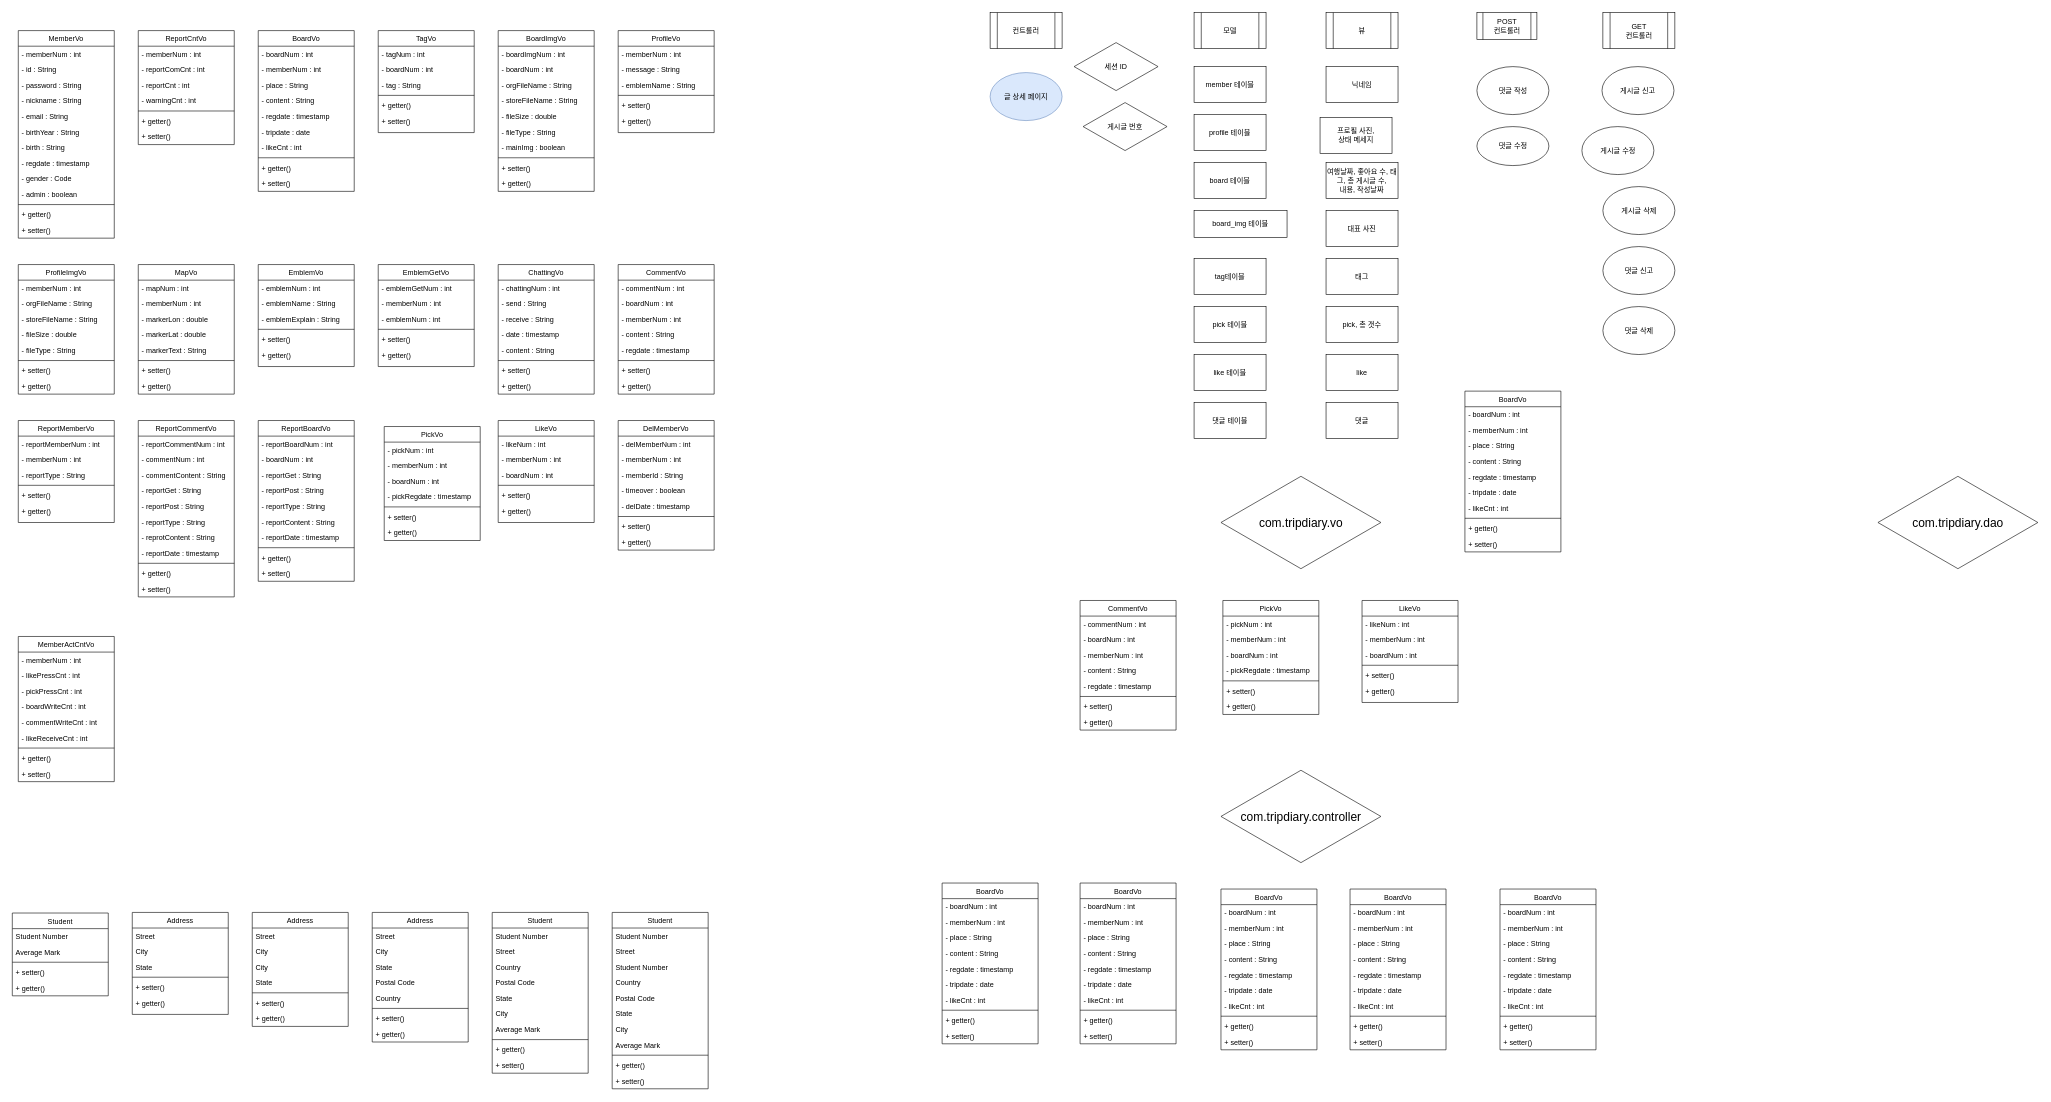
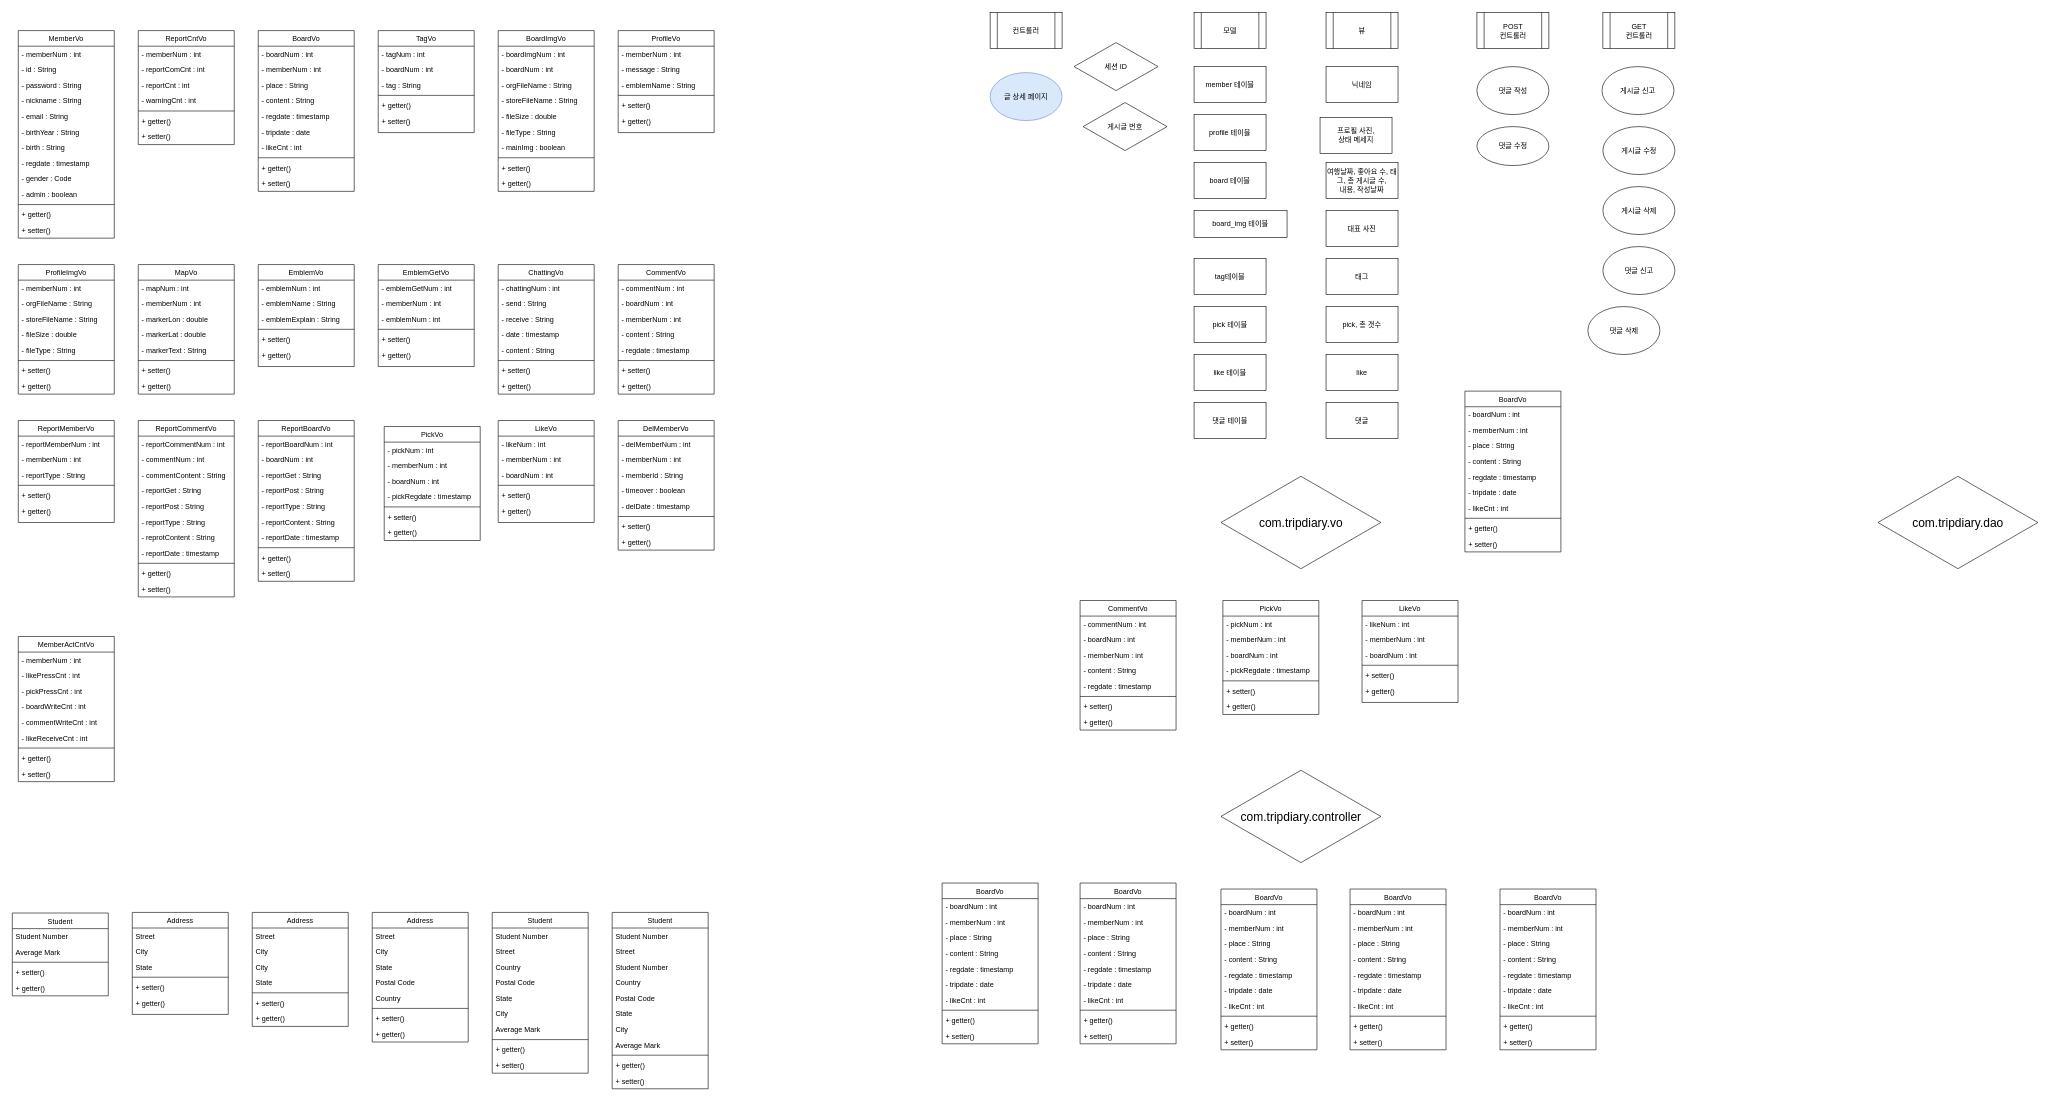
- <mxCell id="24" value="POST&lt;br&gt;컨트롤러" style="shape=process;whiteSpace=wrap;html=1;backgroundOutline=1;" parent="1" vertex="1"><mxGeometry x="2461.5" y="20" width="100" height="45" as="geometry" /></mxCell>
+ <mxCell id="24" value="POST&lt;br&gt;컨트롤러" style="shape=process;whiteSpace=wrap;html=1;backgroundOutline=1;" parent="1" vertex="1"><mxGeometry x="2461.5" y="20" width="120" height="60" as="geometry" /></mxCell>
- <mxCell id="29" value="게시글 수정" style="ellipse;whiteSpace=wrap;html=1;" parent="1" vertex="1"><mxGeometry x="2636.5" y="210" width="120" height="80" as="geometry" /></mxCell>
+ <mxCell id="29" value="게시글 수정" style="ellipse;whiteSpace=wrap;html=1;" parent="1" vertex="1"><mxGeometry x="2671.5" y="210" width="120" height="80" as="geometry" /></mxCell>
- <mxCell id="31" value="댓글 삭제" style="ellipse;whiteSpace=wrap;html=1;" parent="1" vertex="1"><mxGeometry x="2671.5" y="510" width="120" height="80" as="geometry" /></mxCell>
+ <mxCell id="31" value="댓글 삭제" style="ellipse;whiteSpace=wrap;html=1;" parent="1" vertex="1"><mxGeometry x="2646.5" y="510" width="120" height="80" as="geometry" /></mxCell>
